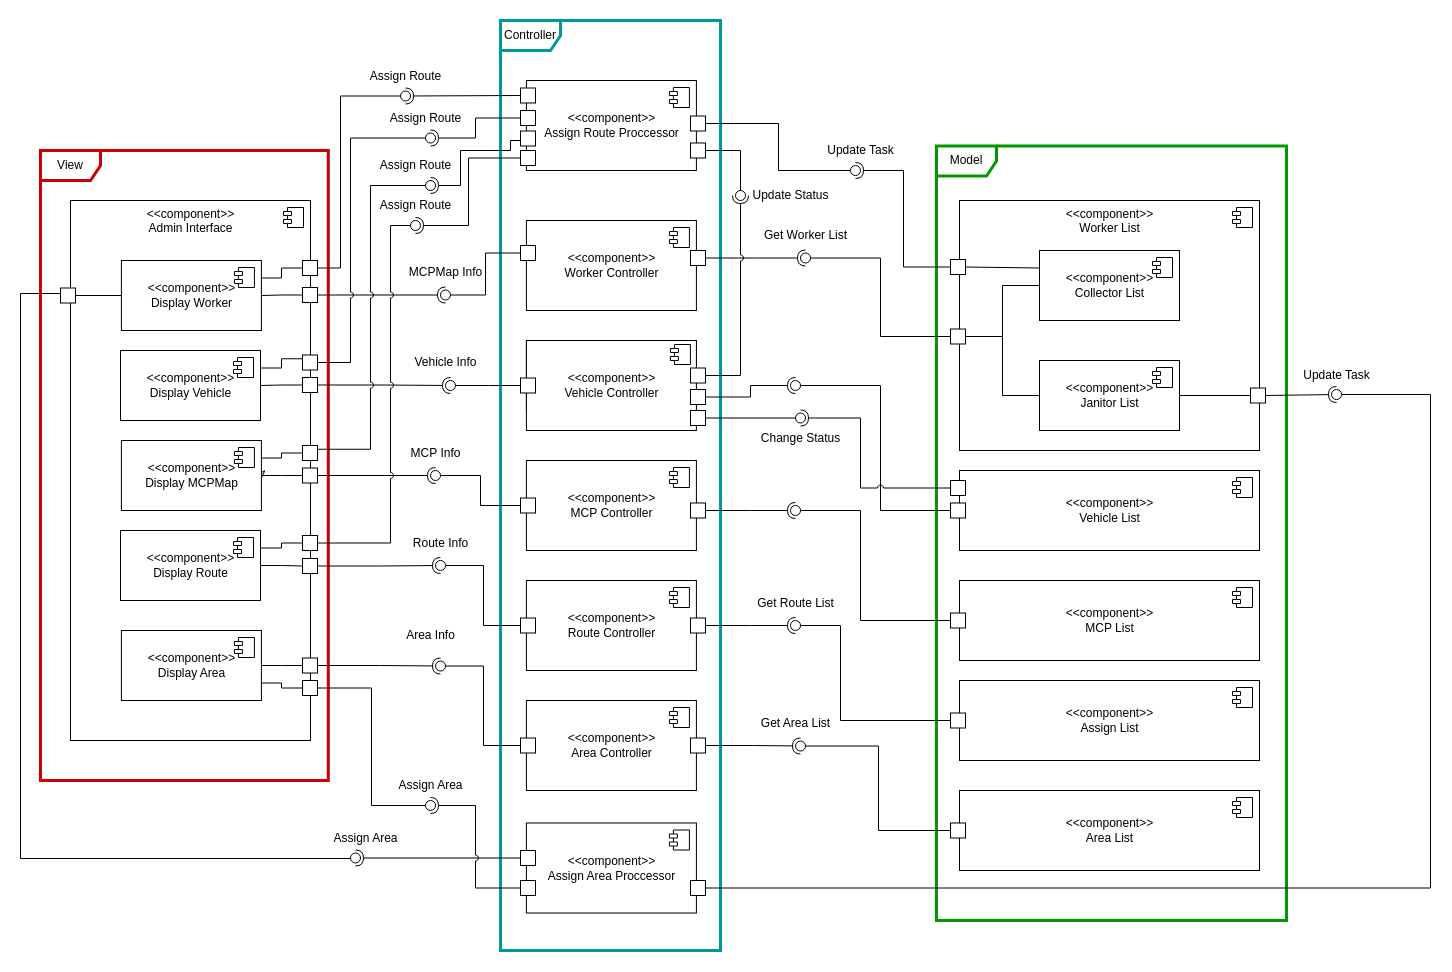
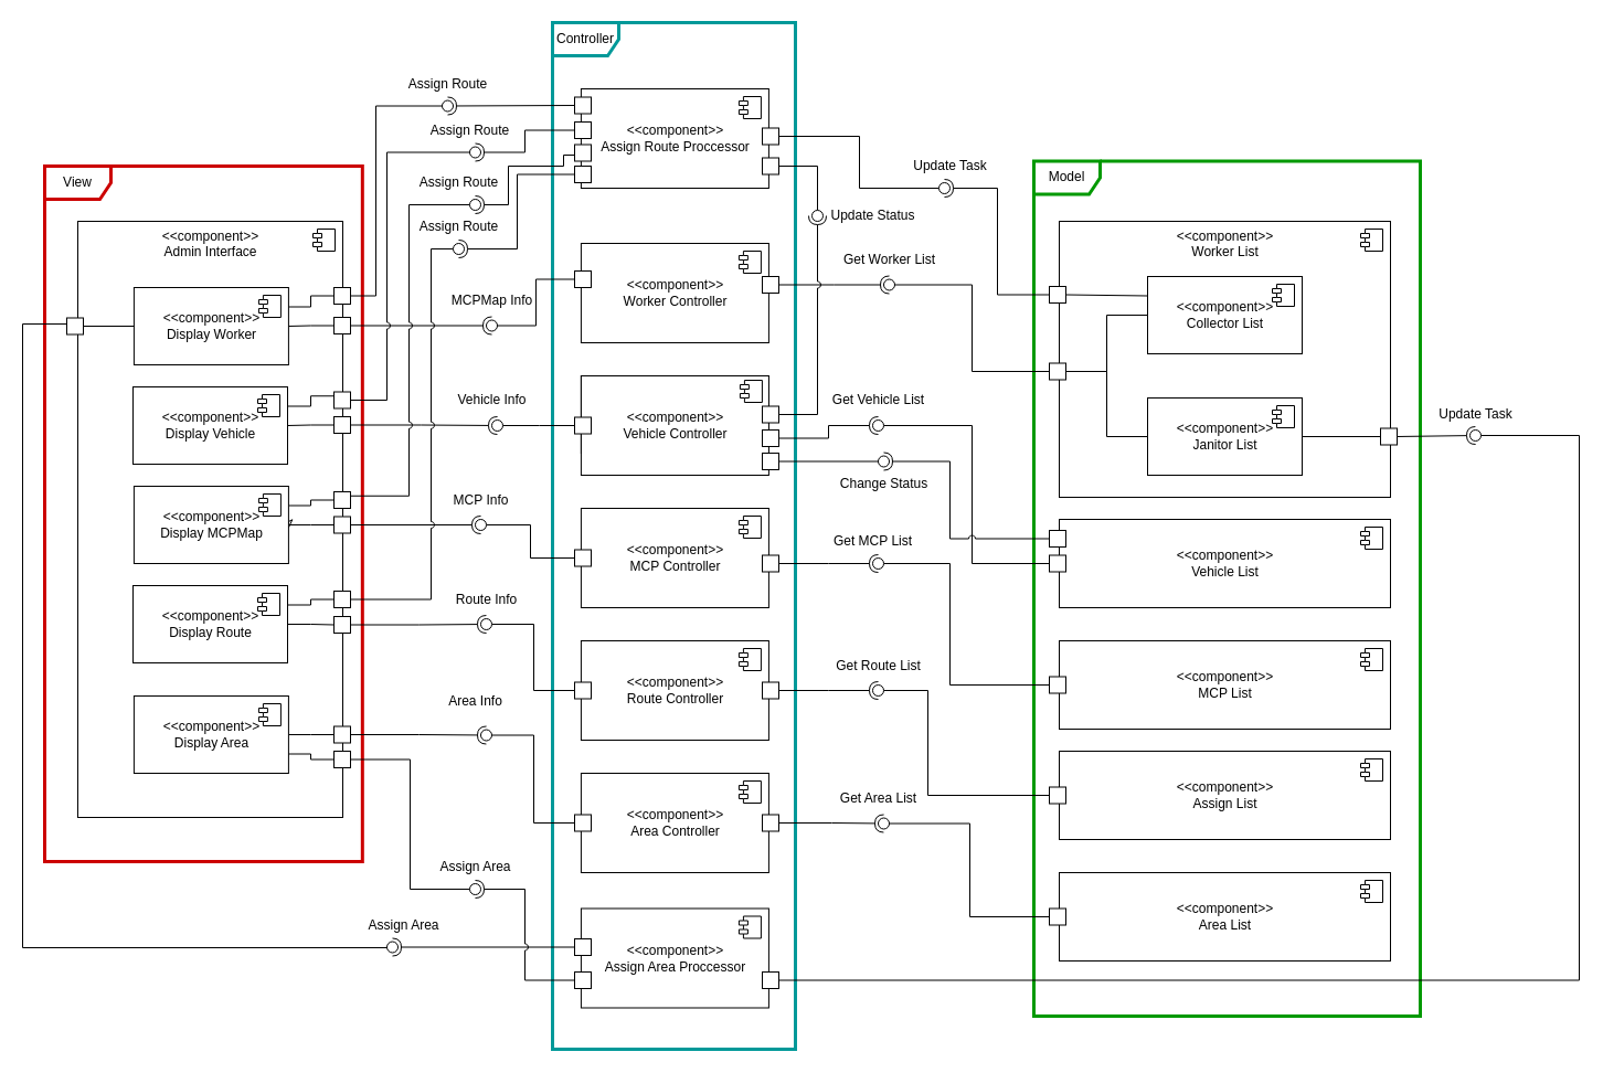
+ <mxCell id="75" value="Get Vehicle List" style="text;html=1;align=center;verticalAlign=middle;resizable=0;points=[];autosize=1;strokeColor=none;fillColor=none;" parent="1" vertex="1"><mxGeometry x="740" y="347" width="110" height="30" as="geometry" /></mxCell>
+ <mxCell id="112" value="Get MCP List" style="text;html=1;align=center;verticalAlign=middle;resizable=0;points=[];autosize=1;strokeColor=none;fillColor=none;" parent="1" vertex="1"><mxGeometry x="745" y="475" width="90" height="30" as="geometry" /></mxCell>
